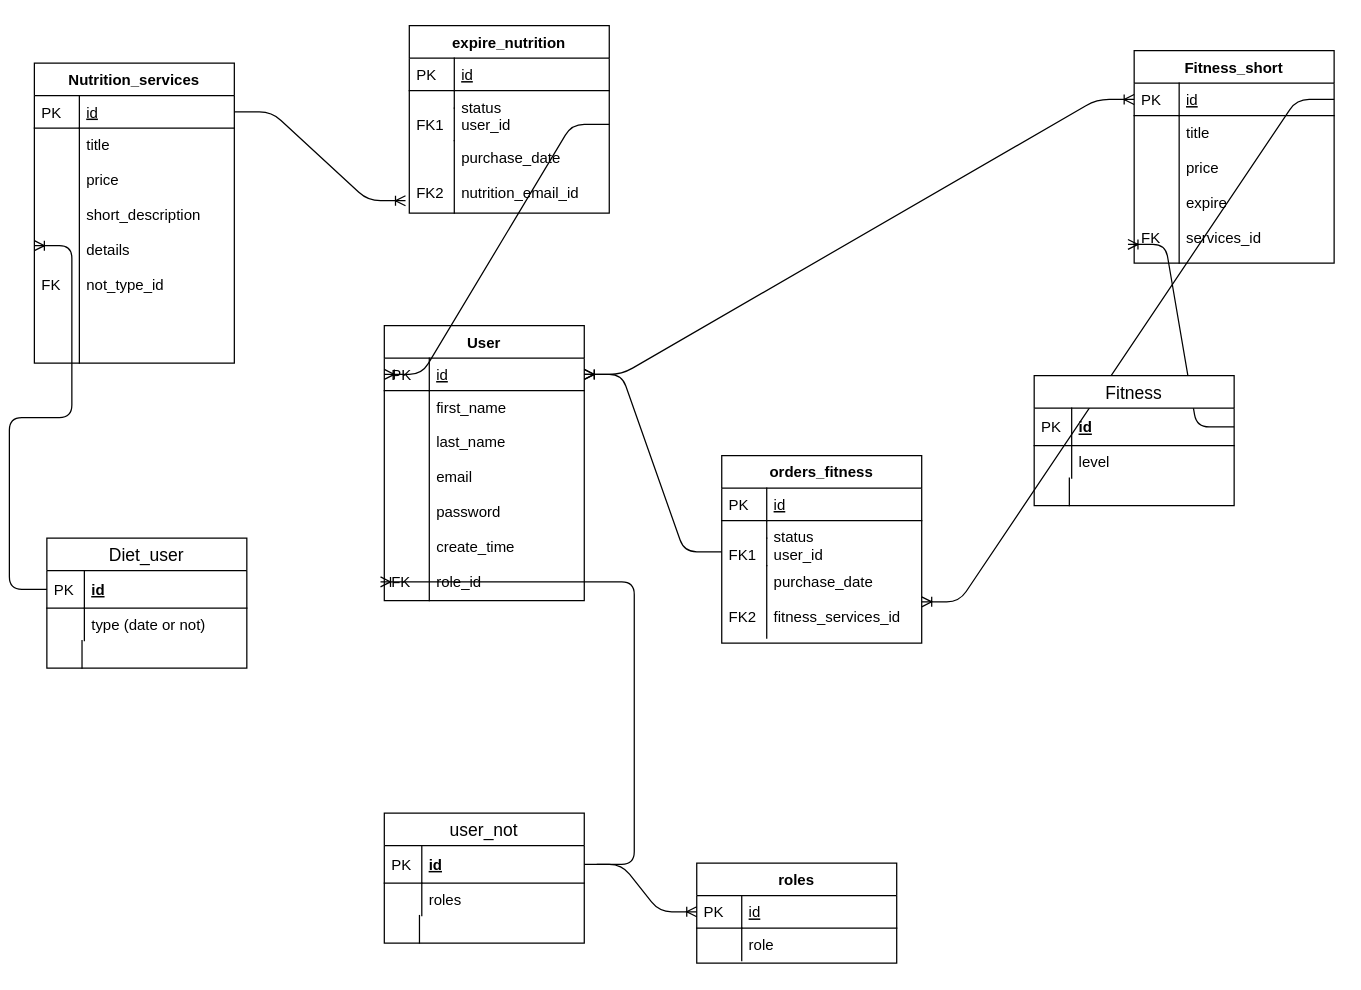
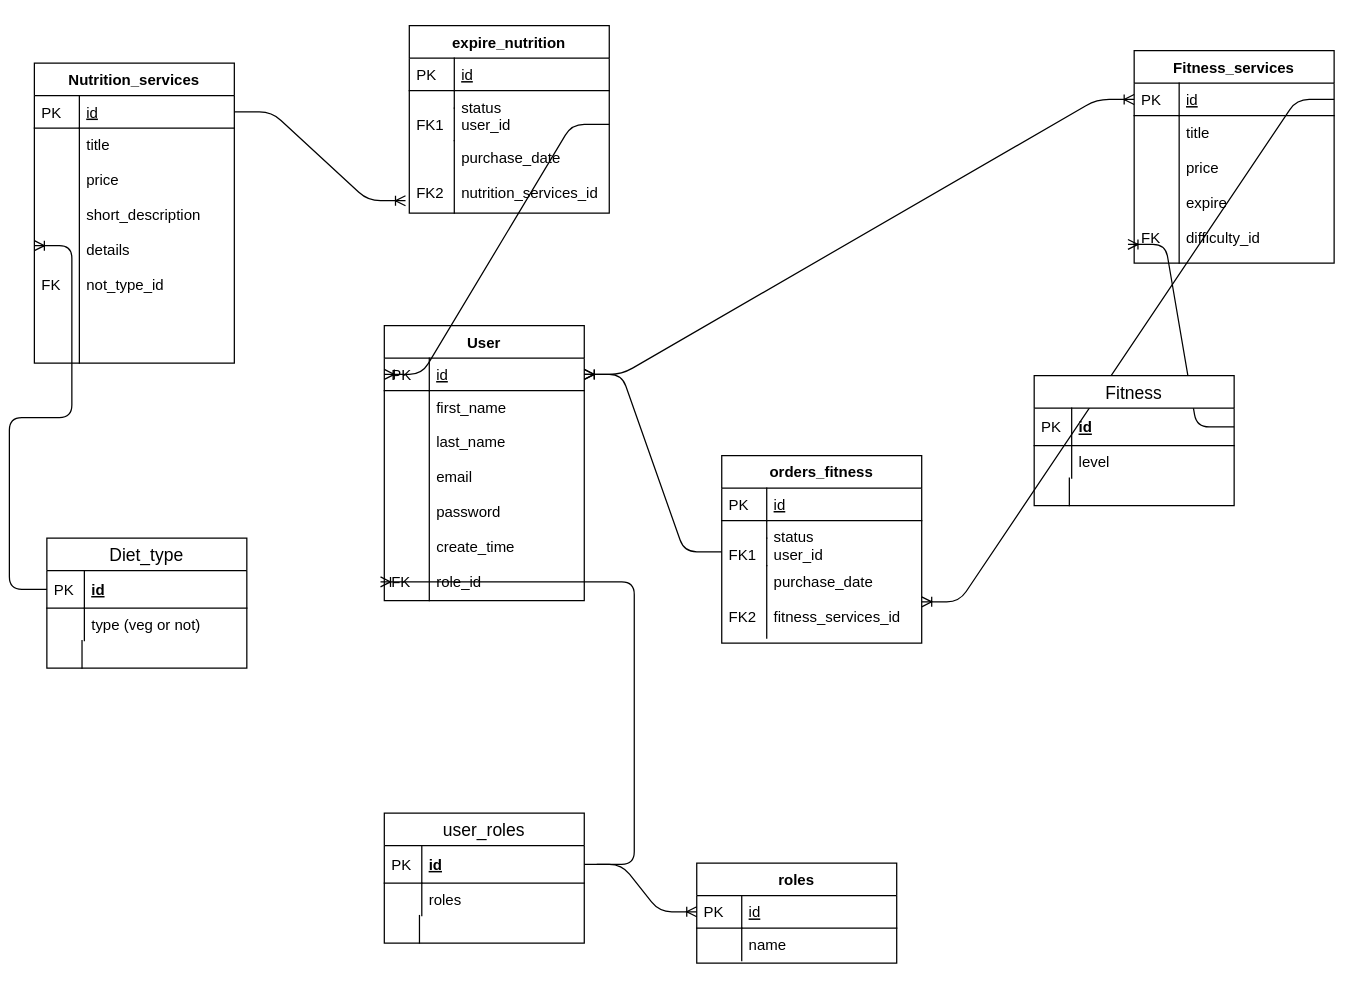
- <mxCell id="37" value="Fitness_short" style="swimlane;fontStyle=1;childLayout=stackLayout;horizontal=1;startSize=26;horizontalStack=0;resizeParent=1;resizeLast=0;collapsible=1;marginBottom=0;rounded=0;shadow=0;strokeWidth=1;" parent="1" vertex="1"><mxGeometry x="900" y="40" width="160" height="170" as="geometry"><mxRectangle x="260" y="270" width="160" height="26" as="alternateBounds" /></mxGeometry></mxCell>
+ <mxCell id="37" value="Fitness_services" style="swimlane;fontStyle=1;childLayout=stackLayout;horizontal=1;startSize=26;horizontalStack=0;resizeParent=1;resizeLast=0;collapsible=1;marginBottom=0;rounded=0;shadow=0;strokeWidth=1;" parent="1" vertex="1"><mxGeometry x="900" y="40" width="160" height="170" as="geometry"><mxRectangle x="260" y="270" width="160" height="26" as="alternateBounds" /></mxGeometry></mxCell>
- <mxCell id="40" value="title&#10;&#10;price&#10;&#10;expire&#10;&#10;services_id" style="shape=partialRectangle;top=0;left=0;right=0;bottom=0;align=left;verticalAlign=top;fillColor=none;spacingLeft=40;spacingRight=4;overflow=hidden;rotatable=0;points=[[0,0.5],[1,0.5]];portConstraint=eastwest;dropTarget=0;rounded=0;shadow=0;strokeWidth=1;" parent="37" vertex="1"><mxGeometry y="52" width="160" height="118" as="geometry" /></mxCell>
+ <mxCell id="40" value="title&#10;&#10;price&#10;&#10;expire&#10;&#10;difficulty_id" style="shape=partialRectangle;top=0;left=0;right=0;bottom=0;align=left;verticalAlign=top;fillColor=none;spacingLeft=40;spacingRight=4;overflow=hidden;rotatable=0;points=[[0,0.5],[1,0.5]];portConstraint=eastwest;dropTarget=0;rounded=0;shadow=0;strokeWidth=1;" parent="37" vertex="1"><mxGeometry y="52" width="160" height="118" as="geometry" /></mxCell>
- <mxCell id="17" value="purchase_date&#10;&#10;nutrition_email_id" style="shape=partialRectangle;top=0;left=0;right=0;bottom=0;align=left;verticalAlign=top;fillColor=none;spacingLeft=40;spacingRight=4;overflow=hidden;rotatable=0;points=[[0,0.5],[1,0.5]];portConstraint=eastwest;dropTarget=0;rounded=0;shadow=0;strokeWidth=1;" vertex="1" parent="10"><mxGeometry y="92" width="160" height="58" as="geometry" /></mxCell>
+ <mxCell id="17" value="purchase_date&#10;&#10;nutrition_services_id" style="shape=partialRectangle;top=0;left=0;right=0;bottom=0;align=left;verticalAlign=top;fillColor=none;spacingLeft=40;spacingRight=4;overflow=hidden;rotatable=0;points=[[0,0.5],[1,0.5]];portConstraint=eastwest;dropTarget=0;rounded=0;shadow=0;strokeWidth=1;" vertex="1" parent="10"><mxGeometry y="92" width="160" height="58" as="geometry" /></mxCell>
- <mxCell id="63" value="Diet_user" style="swimlane;fontStyle=0;childLayout=stackLayout;horizontal=1;startSize=26;horizontalStack=0;resizeParent=1;resizeParentMax=0;resizeLast=0;collapsible=1;marginBottom=0;align=center;fontSize=14;" vertex="1" parent="1"><mxGeometry x="30" y="430" width="160" height="104" as="geometry" /></mxCell>
+ <mxCell id="63" value="Diet_type" style="swimlane;fontStyle=0;childLayout=stackLayout;horizontal=1;startSize=26;horizontalStack=0;resizeParent=1;resizeParentMax=0;resizeLast=0;collapsible=1;marginBottom=0;align=center;fontSize=14;" vertex="1" parent="1"><mxGeometry x="30" y="430" width="160" height="104" as="geometry" /></mxCell>
- <mxCell id="66" value="type (date or not)&#10;" style="shape=partialRectangle;top=0;left=0;right=0;bottom=0;align=left;verticalAlign=top;fillColor=none;spacingLeft=34;spacingRight=4;overflow=hidden;rotatable=0;points=[[0,0.5],[1,0.5]];portConstraint=eastwest;dropTarget=0;fontSize=12;" vertex="1" parent="63"><mxGeometry y="56" width="160" height="26" as="geometry" /></mxCell>
+ <mxCell id="66" value="type (veg or not)&#10;" style="shape=partialRectangle;top=0;left=0;right=0;bottom=0;align=left;verticalAlign=top;fillColor=none;spacingLeft=34;spacingRight=4;overflow=hidden;rotatable=0;points=[[0,0.5],[1,0.5]];portConstraint=eastwest;dropTarget=0;fontSize=12;" vertex="1" parent="63"><mxGeometry y="56" width="160" height="26" as="geometry" /></mxCell>
- <mxCell id="27" value="user_not" style="swimlane;fontStyle=0;childLayout=stackLayout;horizontal=1;startSize=26;horizontalStack=0;resizeParent=1;resizeParentMax=0;resizeLast=0;collapsible=1;marginBottom=0;align=center;fontSize=14;" vertex="1" parent="1"><mxGeometry x="300" y="650" width="160" height="104" as="geometry" /></mxCell>
+ <mxCell id="27" value="user_roles" style="swimlane;fontStyle=0;childLayout=stackLayout;horizontal=1;startSize=26;horizontalStack=0;resizeParent=1;resizeParentMax=0;resizeLast=0;collapsible=1;marginBottom=0;align=center;fontSize=14;" vertex="1" parent="1"><mxGeometry x="300" y="650" width="160" height="104" as="geometry" /></mxCell>
- <mxCell id="61" value="role" style="shape=partialRectangle;top=0;left=0;right=0;bottom=0;align=left;verticalAlign=top;fillColor=none;spacingLeft=40;spacingRight=4;overflow=hidden;rotatable=0;points=[[0,0.5],[1,0.5]];portConstraint=eastwest;dropTarget=0;rounded=0;shadow=0;strokeWidth=1;" vertex="1" parent="58"><mxGeometry y="52" width="160" height="26" as="geometry" /></mxCell>
+ <mxCell id="61" value="name" style="shape=partialRectangle;top=0;left=0;right=0;bottom=0;align=left;verticalAlign=top;fillColor=none;spacingLeft=40;spacingRight=4;overflow=hidden;rotatable=0;points=[[0,0.5],[1,0.5]];portConstraint=eastwest;dropTarget=0;rounded=0;shadow=0;strokeWidth=1;" vertex="1" parent="58"><mxGeometry y="52" width="160" height="26" as="geometry" /></mxCell>
